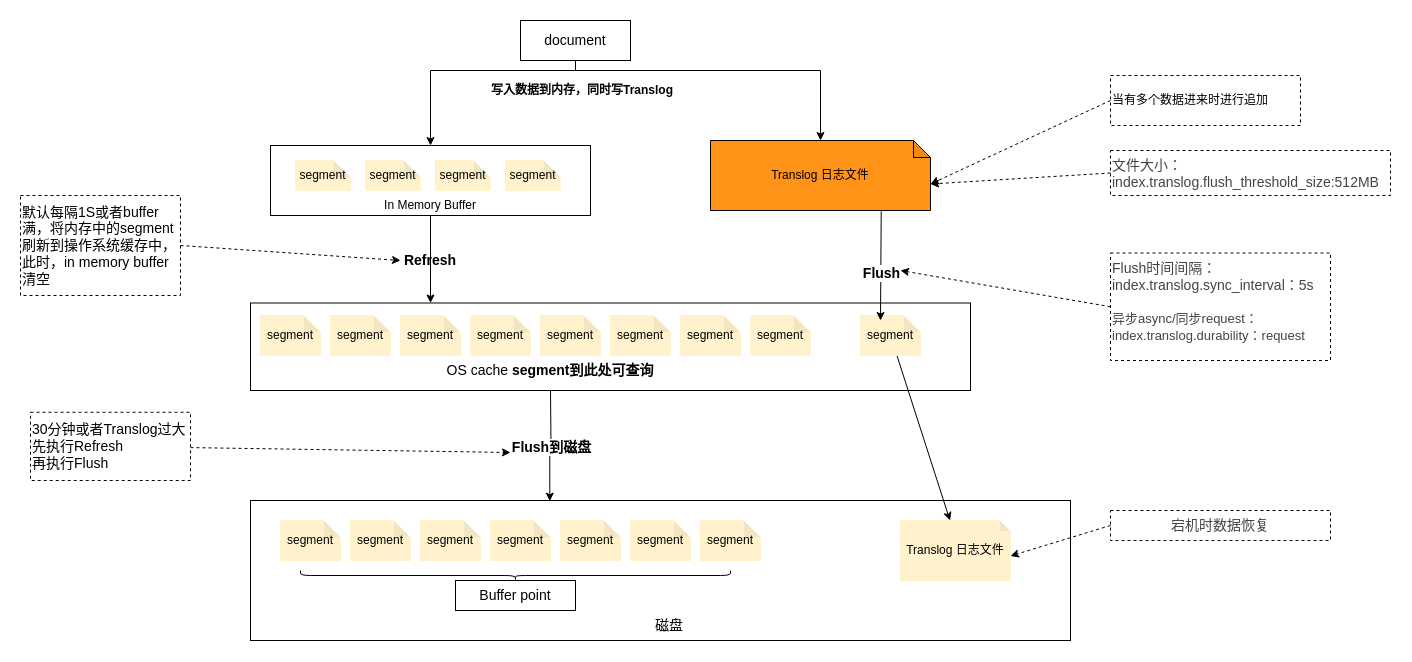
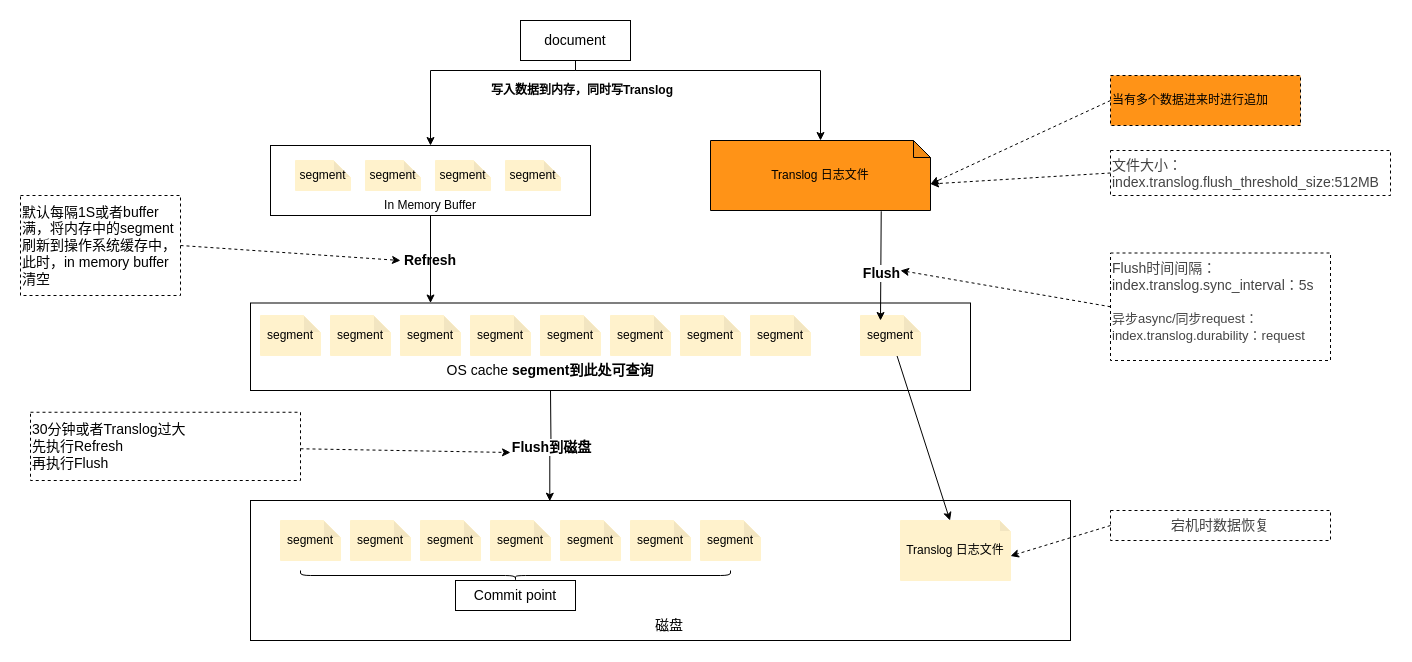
- <mxCell id="35" value="当有多个数据进来时进行追加" style="rounded=0;whiteSpace=wrap;html=1;dashed=1;strokeColor=#000000;fillColor=#FFFFFF;align=left;" vertex="1" parent="1"><mxGeometry x="1110" y="75" width="190" height="50" as="geometry" /></mxCell>
+ <mxCell id="35" value="当有多个数据进来时进行追加" style="rounded=0;whiteSpace=wrap;html=1;dashed=1;strokeColor=#000000;fillColor=#ff9317;align=left;" vertex="1" parent="1"><mxGeometry x="1110" y="75" width="190" height="50" as="geometry" /></mxCell>
- <mxCell id="50" value="&lt;span style=&quot;font-size: 14px&quot;&gt;30分钟或者Translog过大&lt;br&gt;先执行Refresh&lt;br&gt;再执行Flush&lt;br&gt;&lt;/span&gt;" style="rounded=0;whiteSpace=wrap;html=1;strokeColor=#000000;fillColor=#FFFFFF;dashed=1;align=left;" vertex="1" parent="1"><mxGeometry x="30" y="411.76" width="160" height="68.24" as="geometry" /></mxCell>
+ <mxCell id="50" value="&lt;span style=&quot;font-size: 14px&quot;&gt;30分钟或者Translog过大&lt;br&gt;先执行Refresh&lt;br&gt;再执行Flush&lt;br&gt;&lt;/span&gt;" style="rounded=0;whiteSpace=wrap;html=1;strokeColor=#000000;fillColor=#FFFFFF;dashed=1;align=left;" vertex="1" parent="1"><mxGeometry x="30" y="411.76" width="270" height="68.24" as="geometry" /></mxCell>
- <mxCell id="42" value="&lt;font style=&quot;font-size: 14px&quot;&gt;Buffer point&lt;/font&gt;" style="rounded=0;whiteSpace=wrap;html=1;strokeColor=#000000;fillColor=#FFFFFF;align=center;" vertex="1" parent="1"><mxGeometry x="455" y="580" width="120" height="30" as="geometry" /></mxCell>
+ <mxCell id="42" value="&lt;font style=&quot;font-size: 14px&quot;&gt;Commit point&lt;/font&gt;" style="rounded=0;whiteSpace=wrap;html=1;strokeColor=#000000;fillColor=#FFFFFF;align=center;" vertex="1" parent="1"><mxGeometry x="455" y="580" width="120" height="30" as="geometry" /></mxCell>
